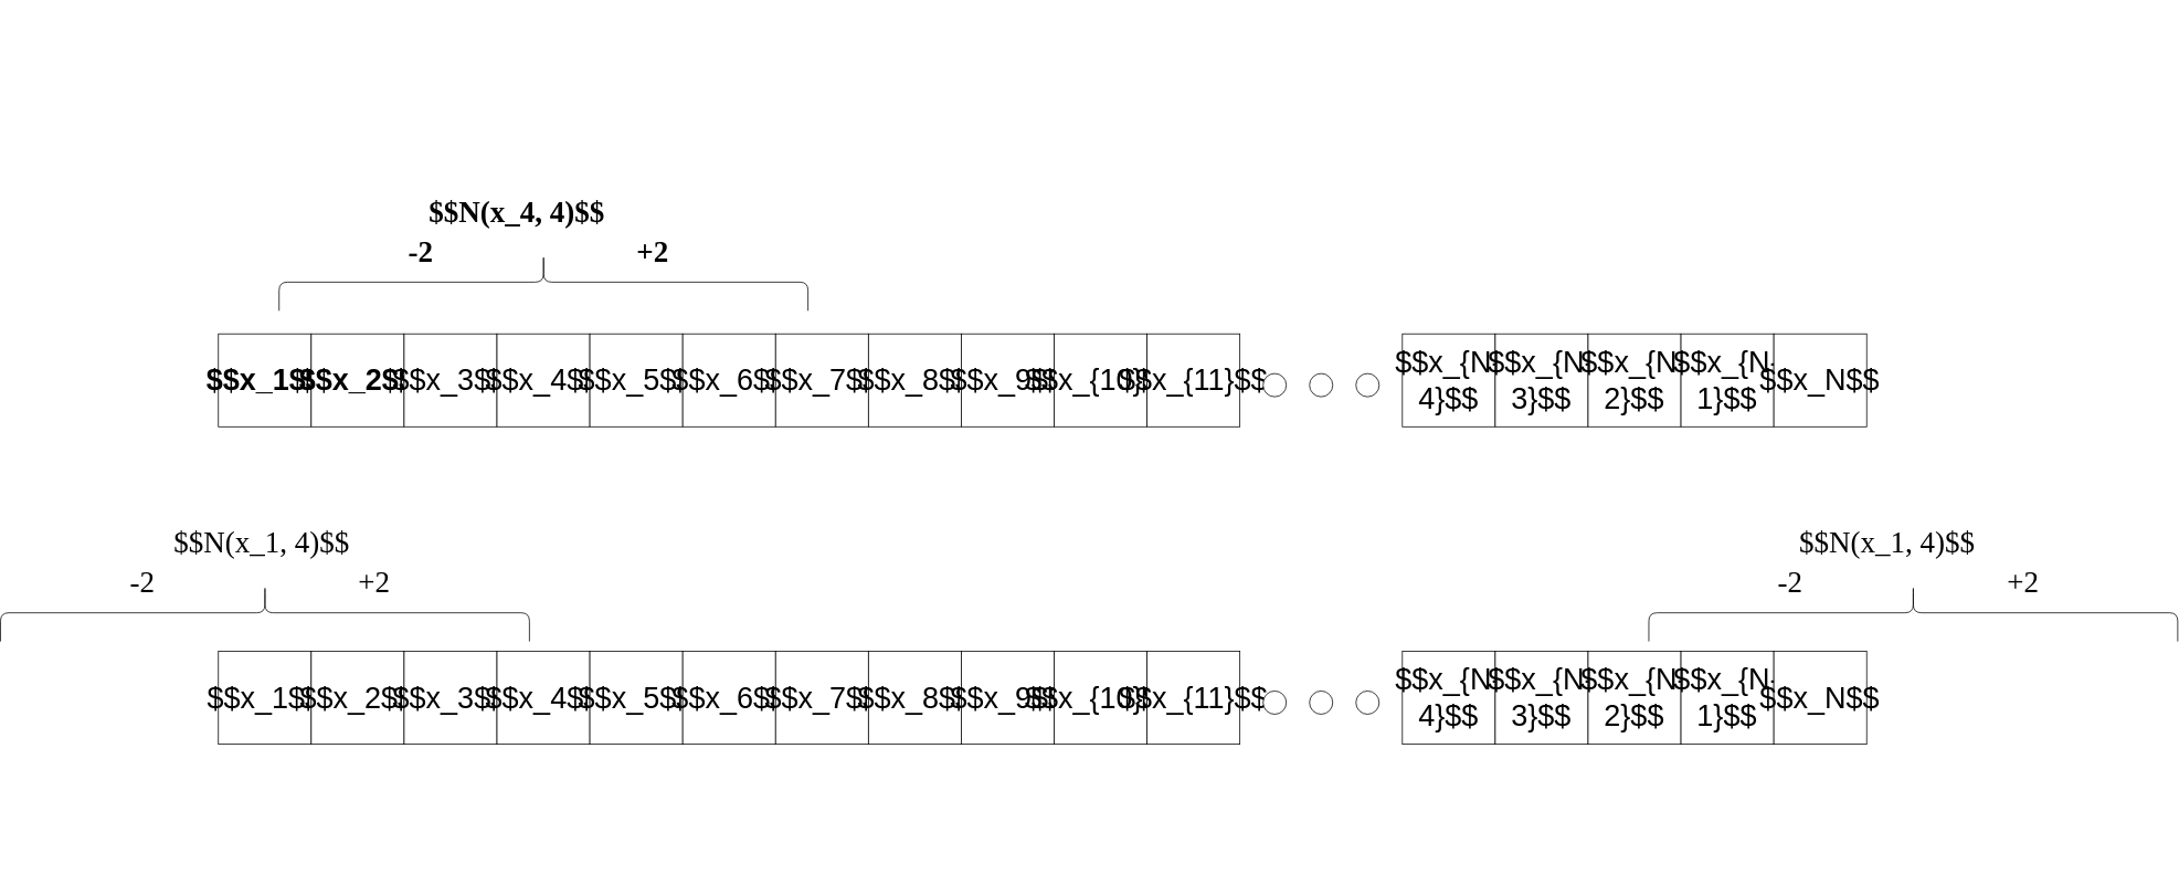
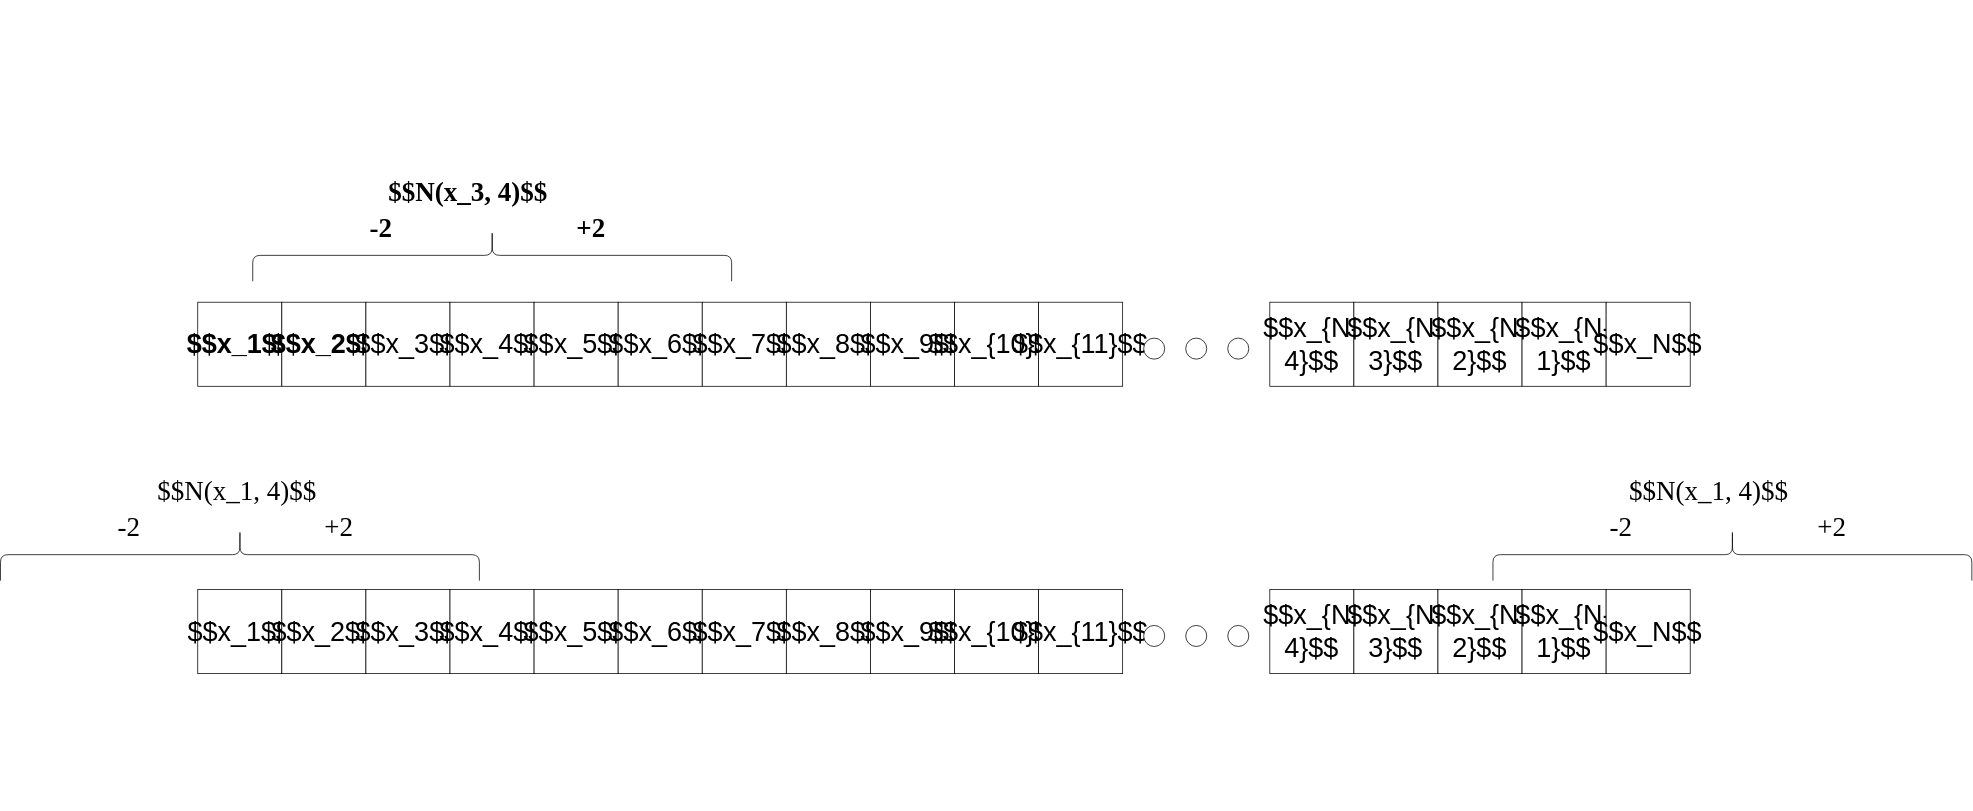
- <mxCell id="25" value="&lt;h1&gt;&lt;font style=&quot;font-size: 36px&quot;&gt;$$N(x_4, 4)$$&lt;/font&gt;&lt;/h1&gt;" style="text;html=1;align=center;verticalAlign=middle;resizable=0;points=[];autosize=1;strokeColor=none;fillColor=none;fontSize=18;fontFamily=Lucida Console;" parent="2" vertex="1"><mxGeometry x="429.179" y="-25" width="310" height="80" as="geometry" /></mxCell>
+ <mxCell id="25" value="&lt;h1&gt;&lt;font style=&quot;font-size: 36px&quot;&gt;$$N(x_3, 4)$$&lt;/font&gt;&lt;/h1&gt;" style="text;html=1;align=center;verticalAlign=middle;resizable=0;points=[];autosize=1;strokeColor=none;fillColor=none;fontSize=18;fontFamily=Lucida Console;" parent="2" vertex="1"><mxGeometry x="429.179" y="-25" width="310" height="80" as="geometry" /></mxCell>
